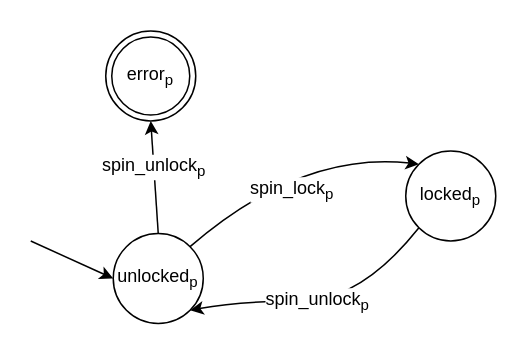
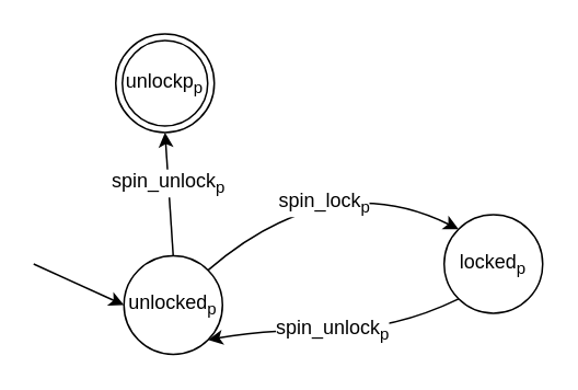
- <mxCell id="11" value="error&lt;sub&gt;p&lt;/sub&gt;" style="ellipse;shape=doubleEllipse;whiteSpace=wrap;html=1;aspect=fixed;" parent="1" vertex="1"><mxGeometry x="70" y="20" width="60" height="60" as="geometry" /></mxCell>
+ <mxCell id="11" value="unlockp&lt;sub&gt;p&lt;/sub&gt;" style="ellipse;shape=doubleEllipse;whiteSpace=wrap;html=1;aspect=fixed;" parent="1" vertex="1"><mxGeometry x="70" y="20" width="60" height="60" as="geometry" /></mxCell>
- <mxCell id="6" value="locked&lt;sub&gt;p&lt;/sub&gt;" style="ellipse;whiteSpace=wrap;html=1;aspect=fixed;" parent="1" vertex="1"><mxGeometry x="270" y="100" width="60" height="60" as="geometry" /></mxCell>
+ <mxCell id="6" value="locked&lt;sub&gt;p&lt;/sub&gt;" style="ellipse;whiteSpace=wrap;html=1;aspect=fixed;" parent="1" vertex="1"><mxGeometry x="270" y="130" width="60" height="60" as="geometry" /></mxCell>
